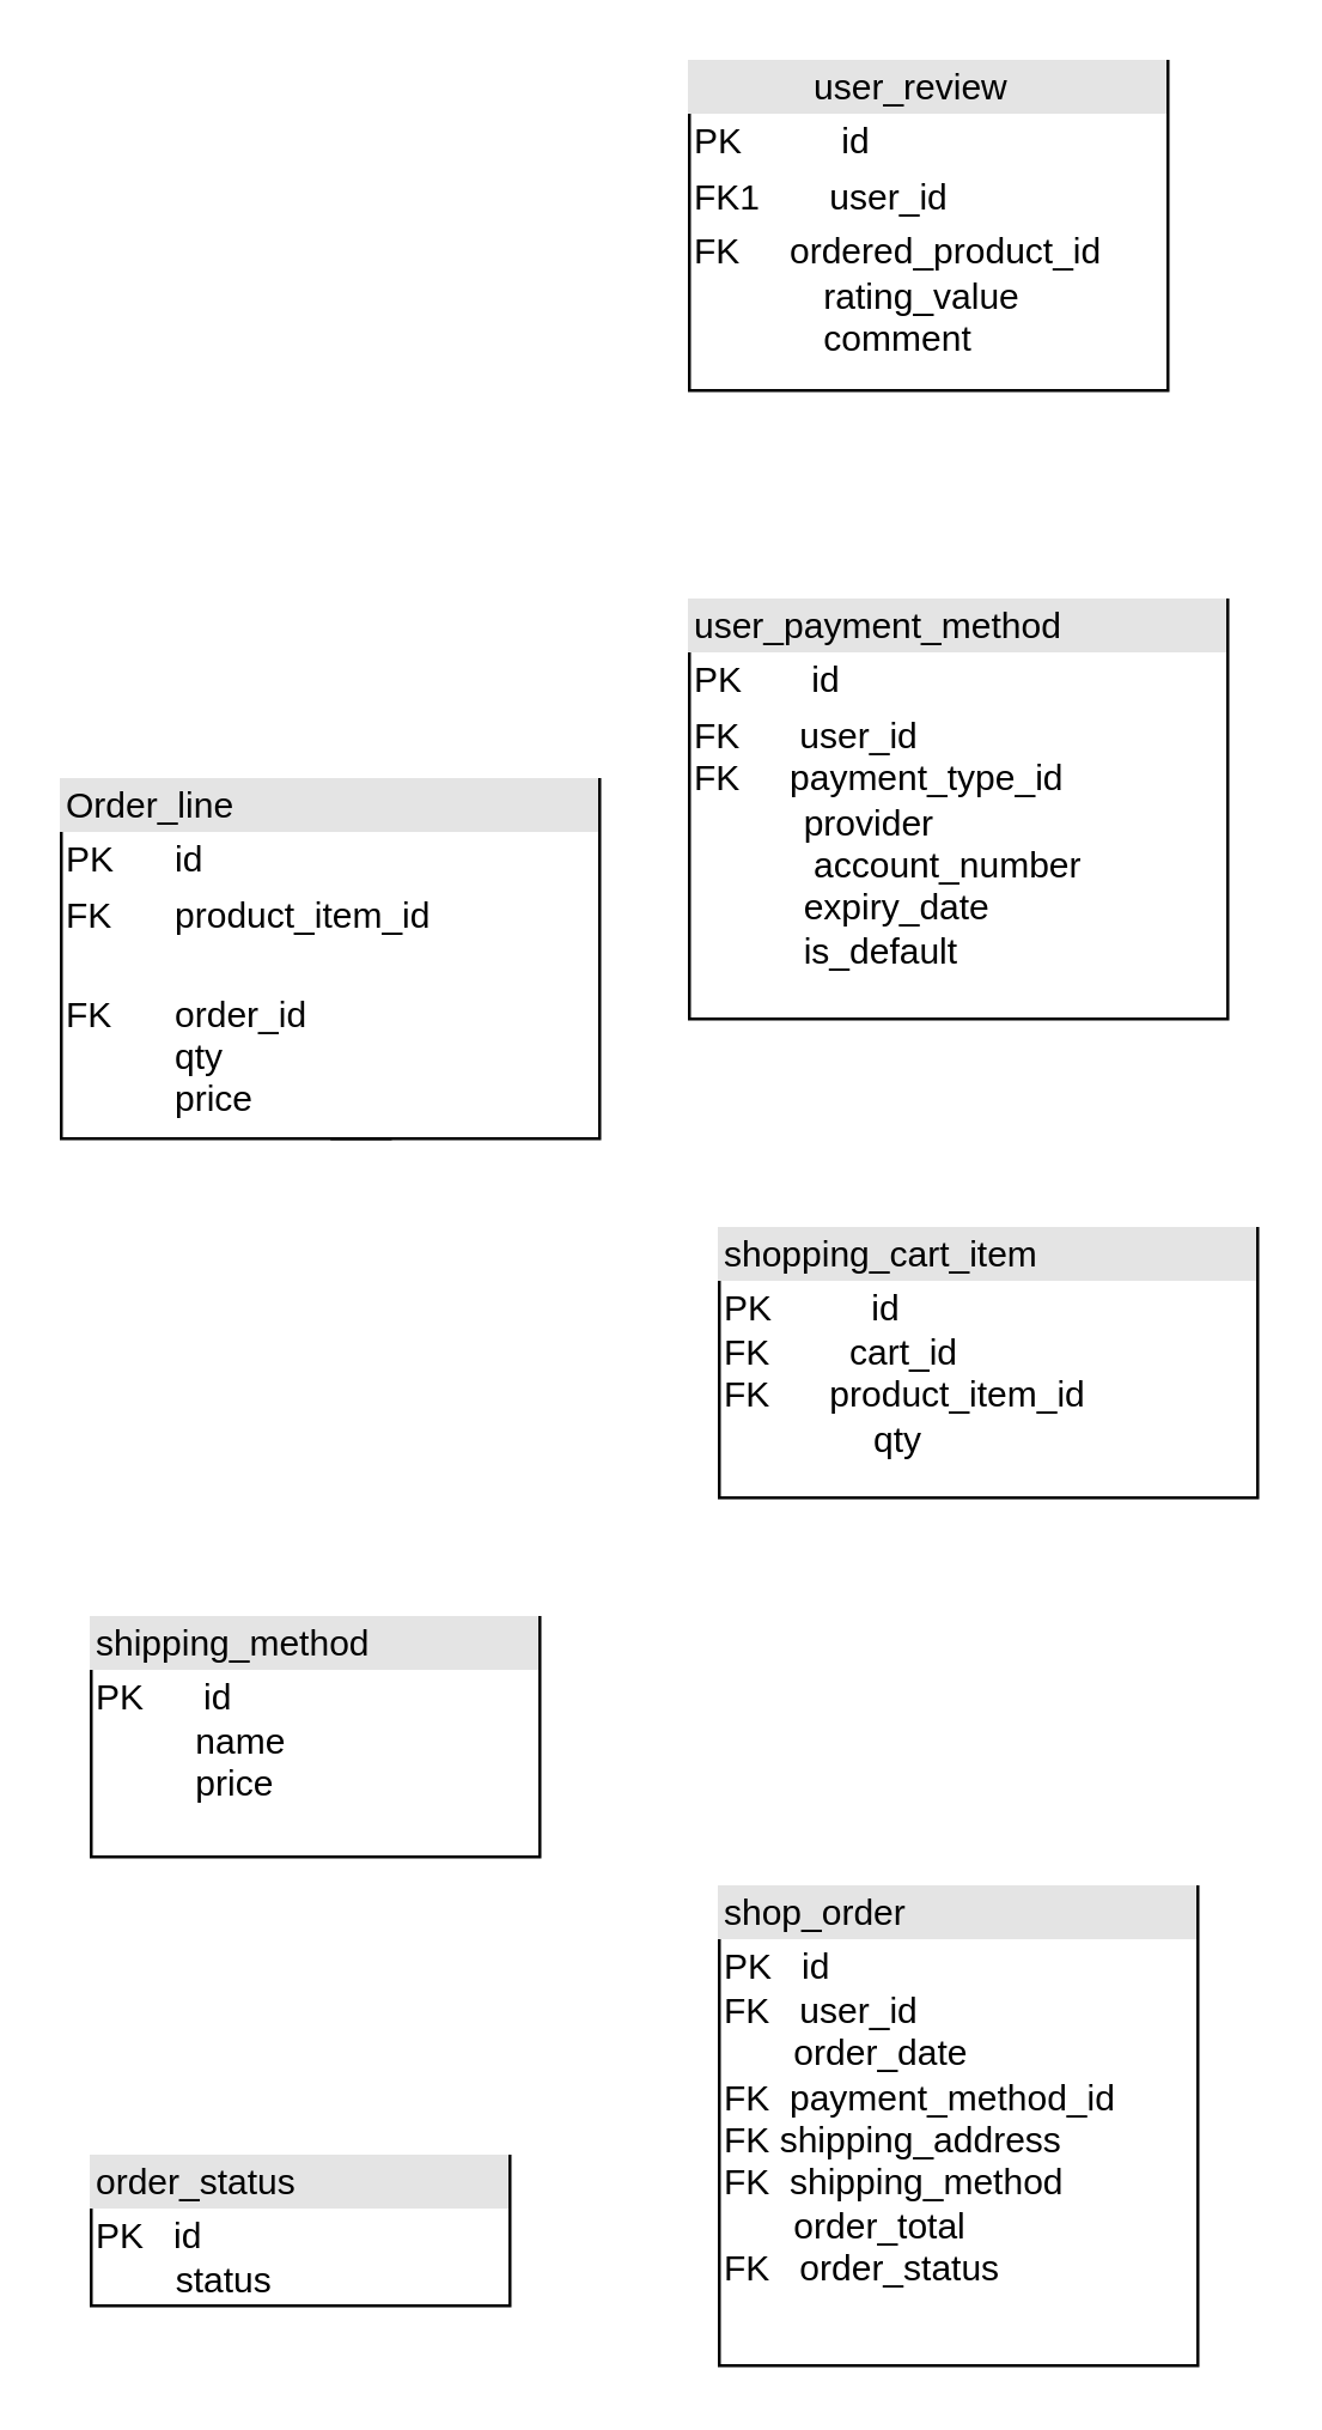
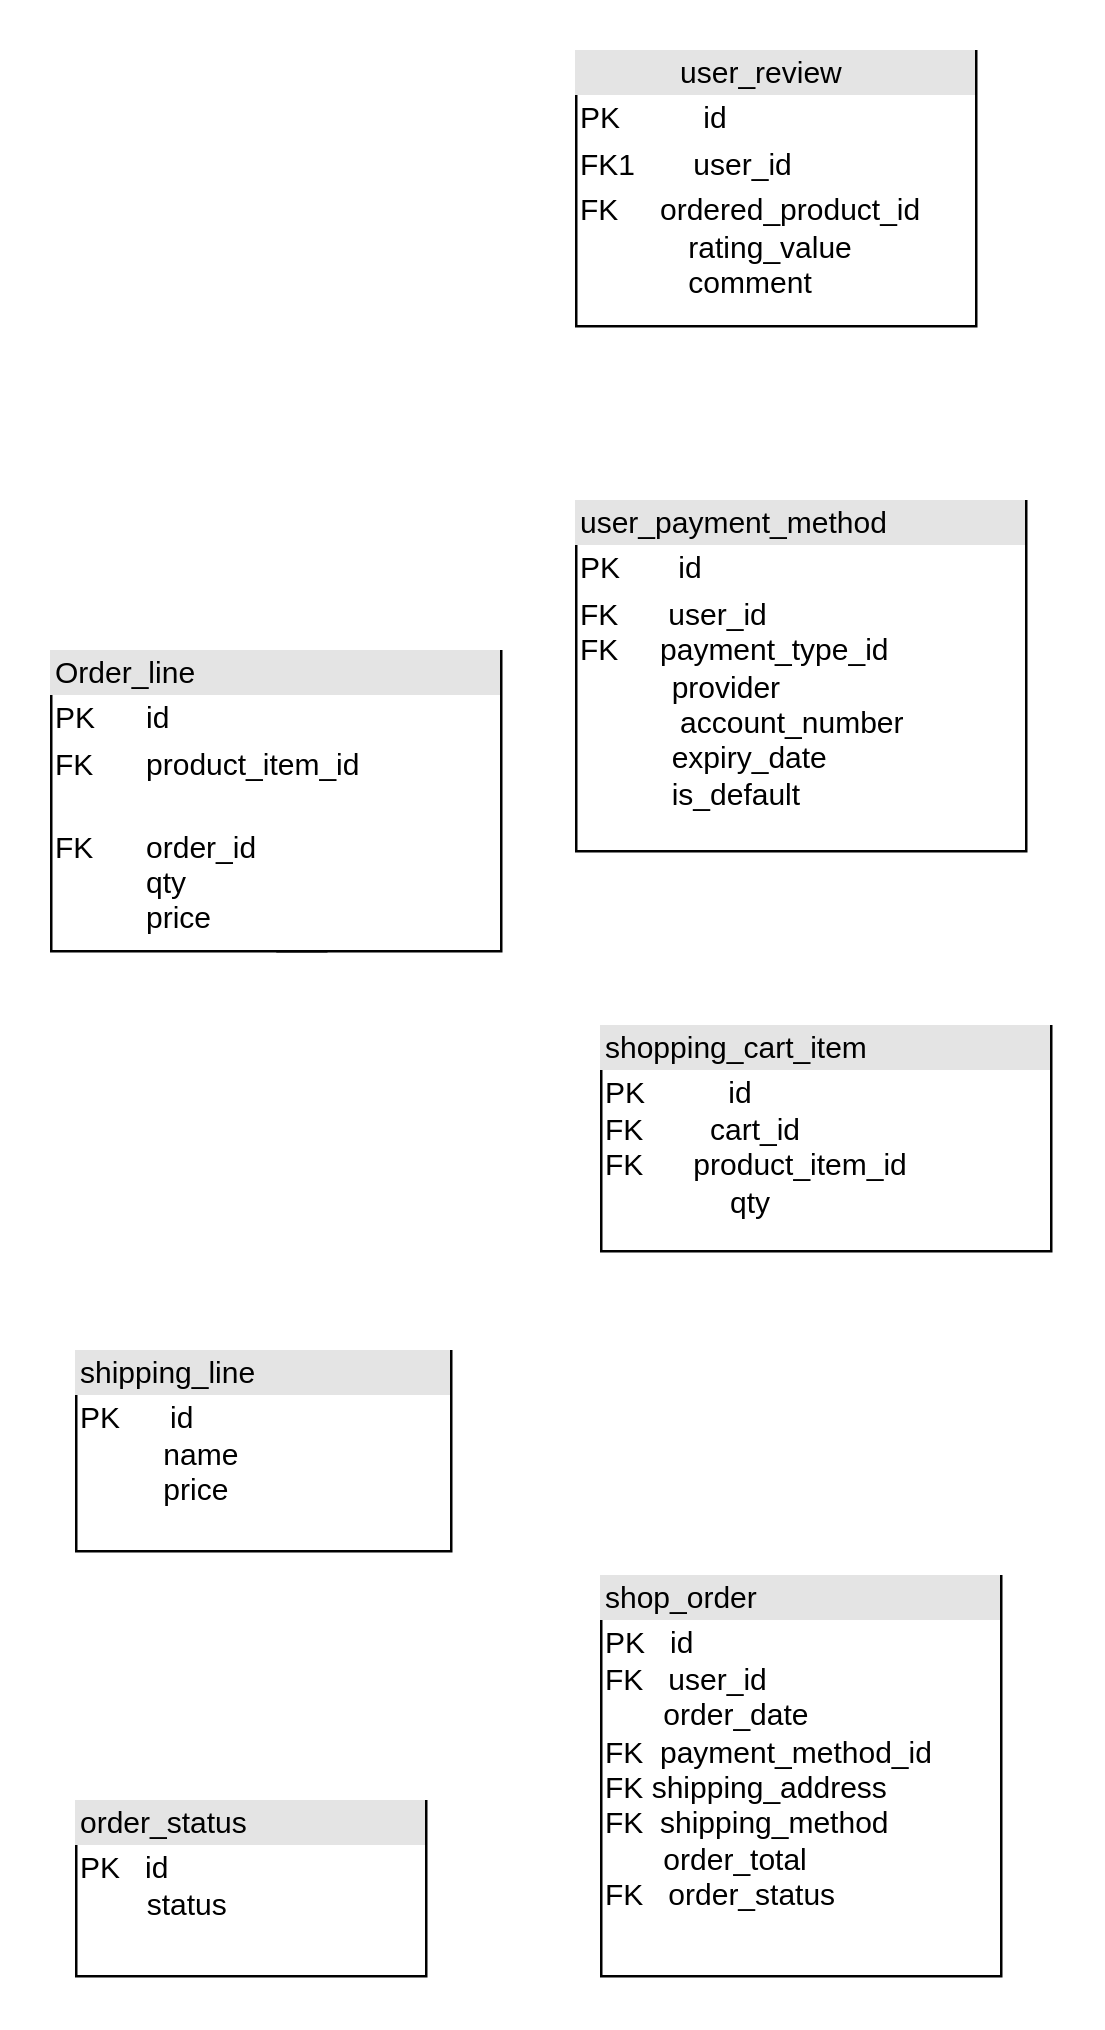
- <mxCell id="7" value="&lt;div style=&quot;box-sizing:border-box;width:100%;background:#e4e4e4;padding:2px;&quot;&gt;shipping_method&lt;/div&gt;&lt;table style=&quot;width:100%;font-size:1em;&quot; cellpadding=&quot;2&quot; cellspacing=&quot;0&quot;&gt;&lt;tbody&gt;&lt;tr&gt;&lt;td&gt;PK&amp;nbsp; &amp;nbsp; &amp;nbsp; id&lt;br&gt;&amp;nbsp; &amp;nbsp; &amp;nbsp; &amp;nbsp; &amp;nbsp; name&lt;br&gt;&amp;nbsp; &amp;nbsp; &amp;nbsp; &amp;nbsp; &amp;nbsp; price&lt;/td&gt;&lt;td&gt;&lt;br&gt;&lt;/td&gt;&lt;/tr&gt;&lt;tr&gt;&lt;td&gt;&lt;br&gt;&lt;/td&gt;&lt;td&gt;&lt;br&gt;&lt;/td&gt;&lt;/tr&gt;&lt;tr&gt;&lt;td&gt;&lt;/td&gt;&lt;td&gt;&lt;br&gt;&lt;/td&gt;&lt;/tr&gt;&lt;/tbody&gt;&lt;/table&gt;" style="verticalAlign=top;align=left;overflow=fill;html=1;whiteSpace=wrap;" vertex="1" parent="1"><mxGeometry x="30" y="540" width="150" height="80" as="geometry" /></mxCell>
+ <mxCell id="7" value="&lt;div style=&quot;box-sizing:border-box;width:100%;background:#e4e4e4;padding:2px;&quot;&gt;shipping_line&lt;/div&gt;&lt;table style=&quot;width:100%;font-size:1em;&quot; cellpadding=&quot;2&quot; cellspacing=&quot;0&quot;&gt;&lt;tbody&gt;&lt;tr&gt;&lt;td&gt;PK&amp;nbsp; &amp;nbsp; &amp;nbsp; id&lt;br&gt;&amp;nbsp; &amp;nbsp; &amp;nbsp; &amp;nbsp; &amp;nbsp; name&lt;br&gt;&amp;nbsp; &amp;nbsp; &amp;nbsp; &amp;nbsp; &amp;nbsp; price&lt;/td&gt;&lt;td&gt;&lt;br&gt;&lt;/td&gt;&lt;/tr&gt;&lt;tr&gt;&lt;td&gt;&lt;br&gt;&lt;/td&gt;&lt;td&gt;&lt;br&gt;&lt;/td&gt;&lt;/tr&gt;&lt;tr&gt;&lt;td&gt;&lt;/td&gt;&lt;td&gt;&lt;br&gt;&lt;/td&gt;&lt;/tr&gt;&lt;/tbody&gt;&lt;/table&gt;" style="verticalAlign=top;align=left;overflow=fill;html=1;whiteSpace=wrap;" vertex="1" parent="1"><mxGeometry x="30" y="540" width="150" height="80" as="geometry" /></mxCell>
- <mxCell id="8" value="&lt;div style=&quot;box-sizing:border-box;width:100%;background:#e4e4e4;padding:2px;&quot;&gt;order_status&lt;/div&gt;&lt;table style=&quot;width:100%;font-size:1em;&quot; cellpadding=&quot;2&quot; cellspacing=&quot;0&quot;&gt;&lt;tbody&gt;&lt;tr&gt;&lt;td&gt;PK&amp;nbsp; &amp;nbsp;id&lt;br&gt;&amp;nbsp; &amp;nbsp; &amp;nbsp; &amp;nbsp; status&lt;/td&gt;&lt;td&gt;&lt;br&gt;&lt;/td&gt;&lt;/tr&gt;&lt;tr&gt;&lt;td&gt;&lt;br&gt;&lt;/td&gt;&lt;td&gt;&lt;br&gt;&lt;/td&gt;&lt;/tr&gt;&lt;tr&gt;&lt;td&gt;&lt;/td&gt;&lt;td&gt;&lt;br&gt;&lt;/td&gt;&lt;/tr&gt;&lt;/tbody&gt;&lt;/table&gt;" style="verticalAlign=top;align=left;overflow=fill;html=1;whiteSpace=wrap;" vertex="1" parent="1"><mxGeometry x="30" y="720" width="140" height="50" as="geometry" /></mxCell>
+ <mxCell id="8" value="&lt;div style=&quot;box-sizing:border-box;width:100%;background:#e4e4e4;padding:2px;&quot;&gt;order_status&lt;/div&gt;&lt;table style=&quot;width:100%;font-size:1em;&quot; cellpadding=&quot;2&quot; cellspacing=&quot;0&quot;&gt;&lt;tbody&gt;&lt;tr&gt;&lt;td&gt;PK&amp;nbsp; &amp;nbsp;id&lt;br&gt;&amp;nbsp; &amp;nbsp; &amp;nbsp; &amp;nbsp; status&lt;/td&gt;&lt;td&gt;&lt;br&gt;&lt;/td&gt;&lt;/tr&gt;&lt;tr&gt;&lt;td&gt;&lt;br&gt;&lt;/td&gt;&lt;td&gt;&lt;br&gt;&lt;/td&gt;&lt;/tr&gt;&lt;tr&gt;&lt;td&gt;&lt;/td&gt;&lt;td&gt;&lt;br&gt;&lt;/td&gt;&lt;/tr&gt;&lt;/tbody&gt;&lt;/table&gt;" style="verticalAlign=top;align=left;overflow=fill;html=1;whiteSpace=wrap;" vertex="1" parent="1"><mxGeometry x="30" y="720" width="140" height="70" as="geometry" /></mxCell>
